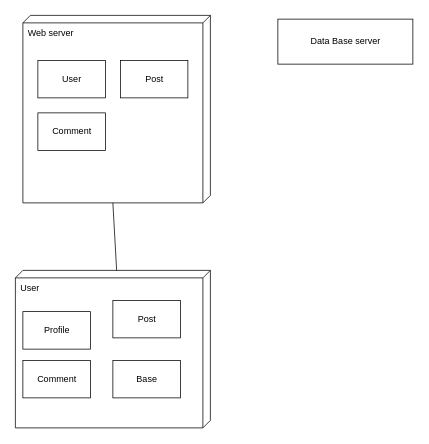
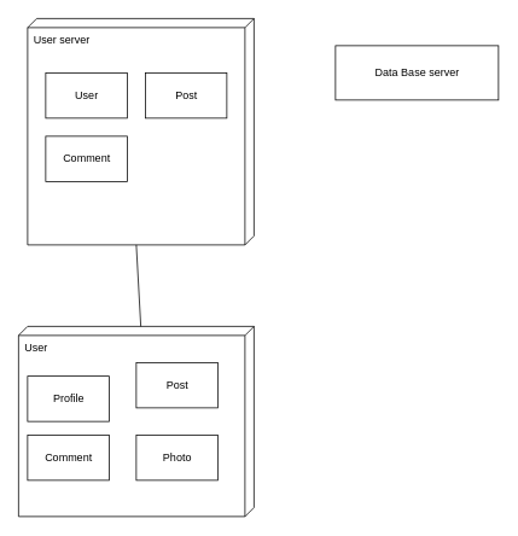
- <mxCell id="2" value="Web server" style="verticalAlign=top;align=left;shape=cube;size=10;direction=south;fontStyle=0;html=1;boundedLbl=1;spacingLeft=5;" vertex="1" parent="1"><mxGeometry x="30" y="20" width="250" height="250" as="geometry" /></mxCell>
+ <mxCell id="2" value="User server" style="verticalAlign=top;align=left;shape=cube;size=10;direction=south;fontStyle=0;html=1;boundedLbl=1;spacingLeft=5;" vertex="1" parent="1"><mxGeometry x="30" y="20" width="250" height="250" as="geometry" /></mxCell>
- <mxCell id="3" value="Data Base server" style="text;html=1;align=center;verticalAlign=middle;dashed=0;fillColor=#ffffff;strokeColor=#000000;" vertex="1" parent="1"><mxGeometry x="370" y="25" width="180" height="60" as="geometry" /></mxCell>
+ <mxCell id="3" value="Data Base server" style="text;html=1;align=center;verticalAlign=middle;dashed=0;fillColor=#ffffff;strokeColor=#000000;" vertex="1" parent="1"><mxGeometry x="370" y="50" width="180" height="60" as="geometry" /></mxCell>
- <mxCell id="12" value="Base" style="text;html=1;align=center;verticalAlign=middle;dashed=0;fillColor=#ffffff;strokeColor=#000000;" vertex="1" parent="1"><mxGeometry x="150" y="480" width="90" height="50" as="geometry" /></mxCell>
+ <mxCell id="12" value="Photo" style="text;html=1;align=center;verticalAlign=middle;dashed=0;fillColor=#ffffff;strokeColor=#000000;" vertex="1" parent="1"><mxGeometry x="150" y="480" width="90" height="50" as="geometry" /></mxCell>
